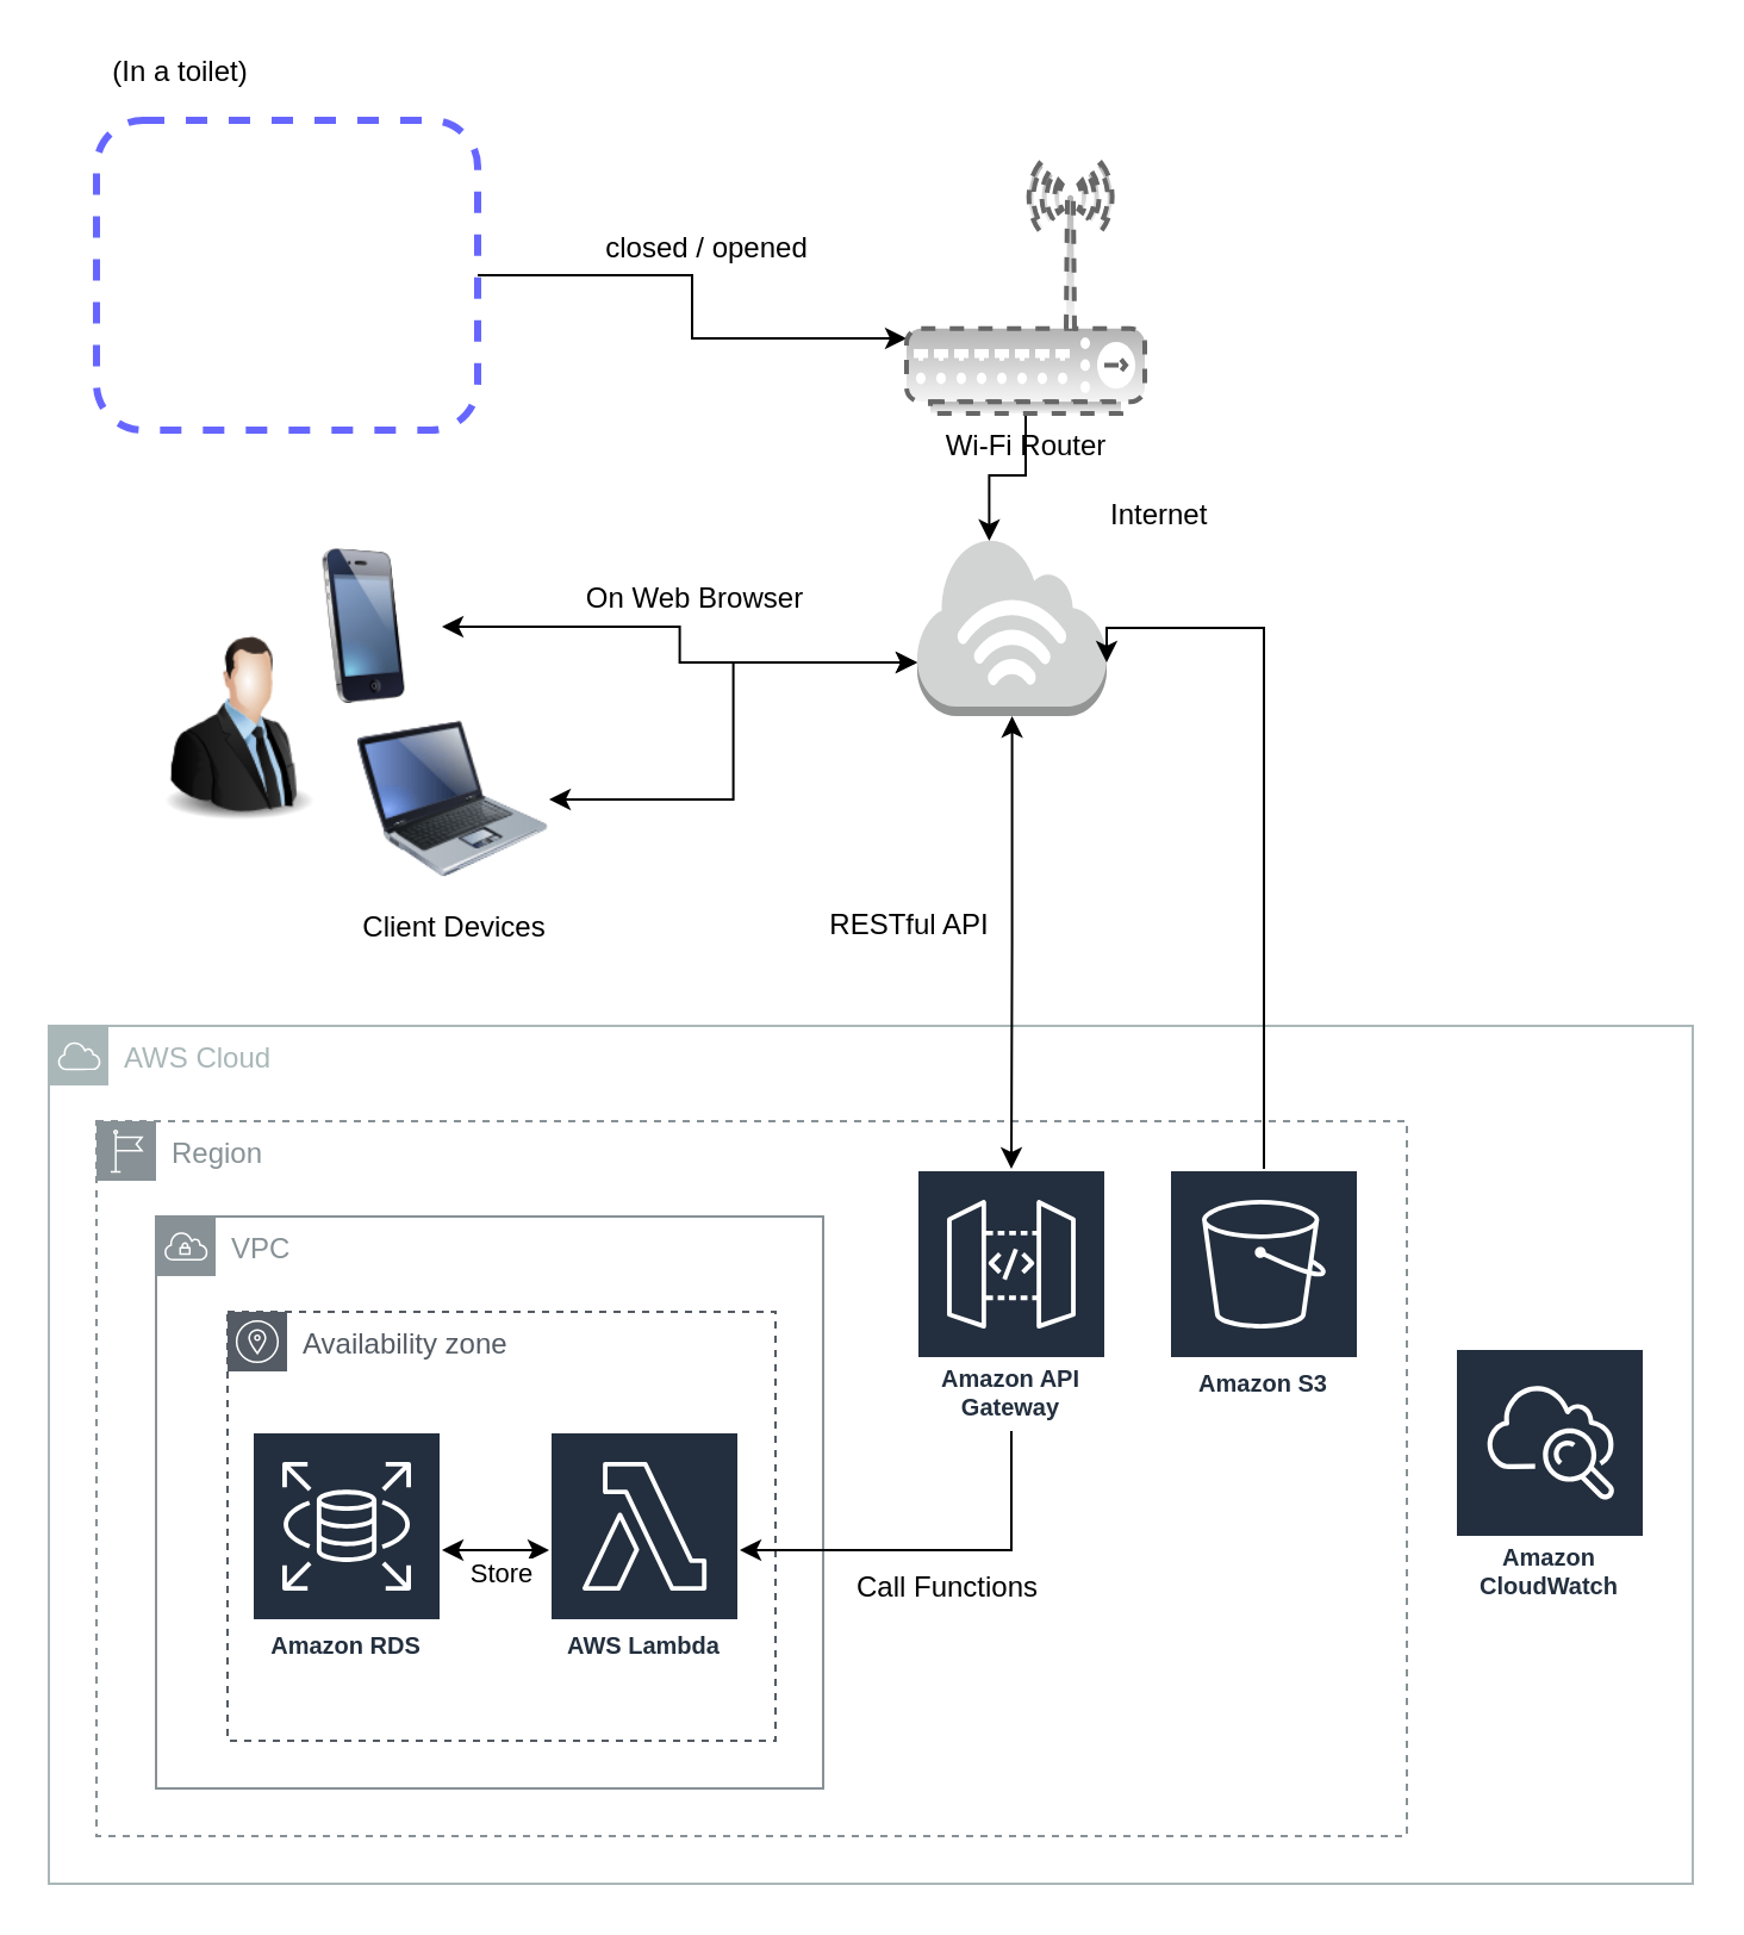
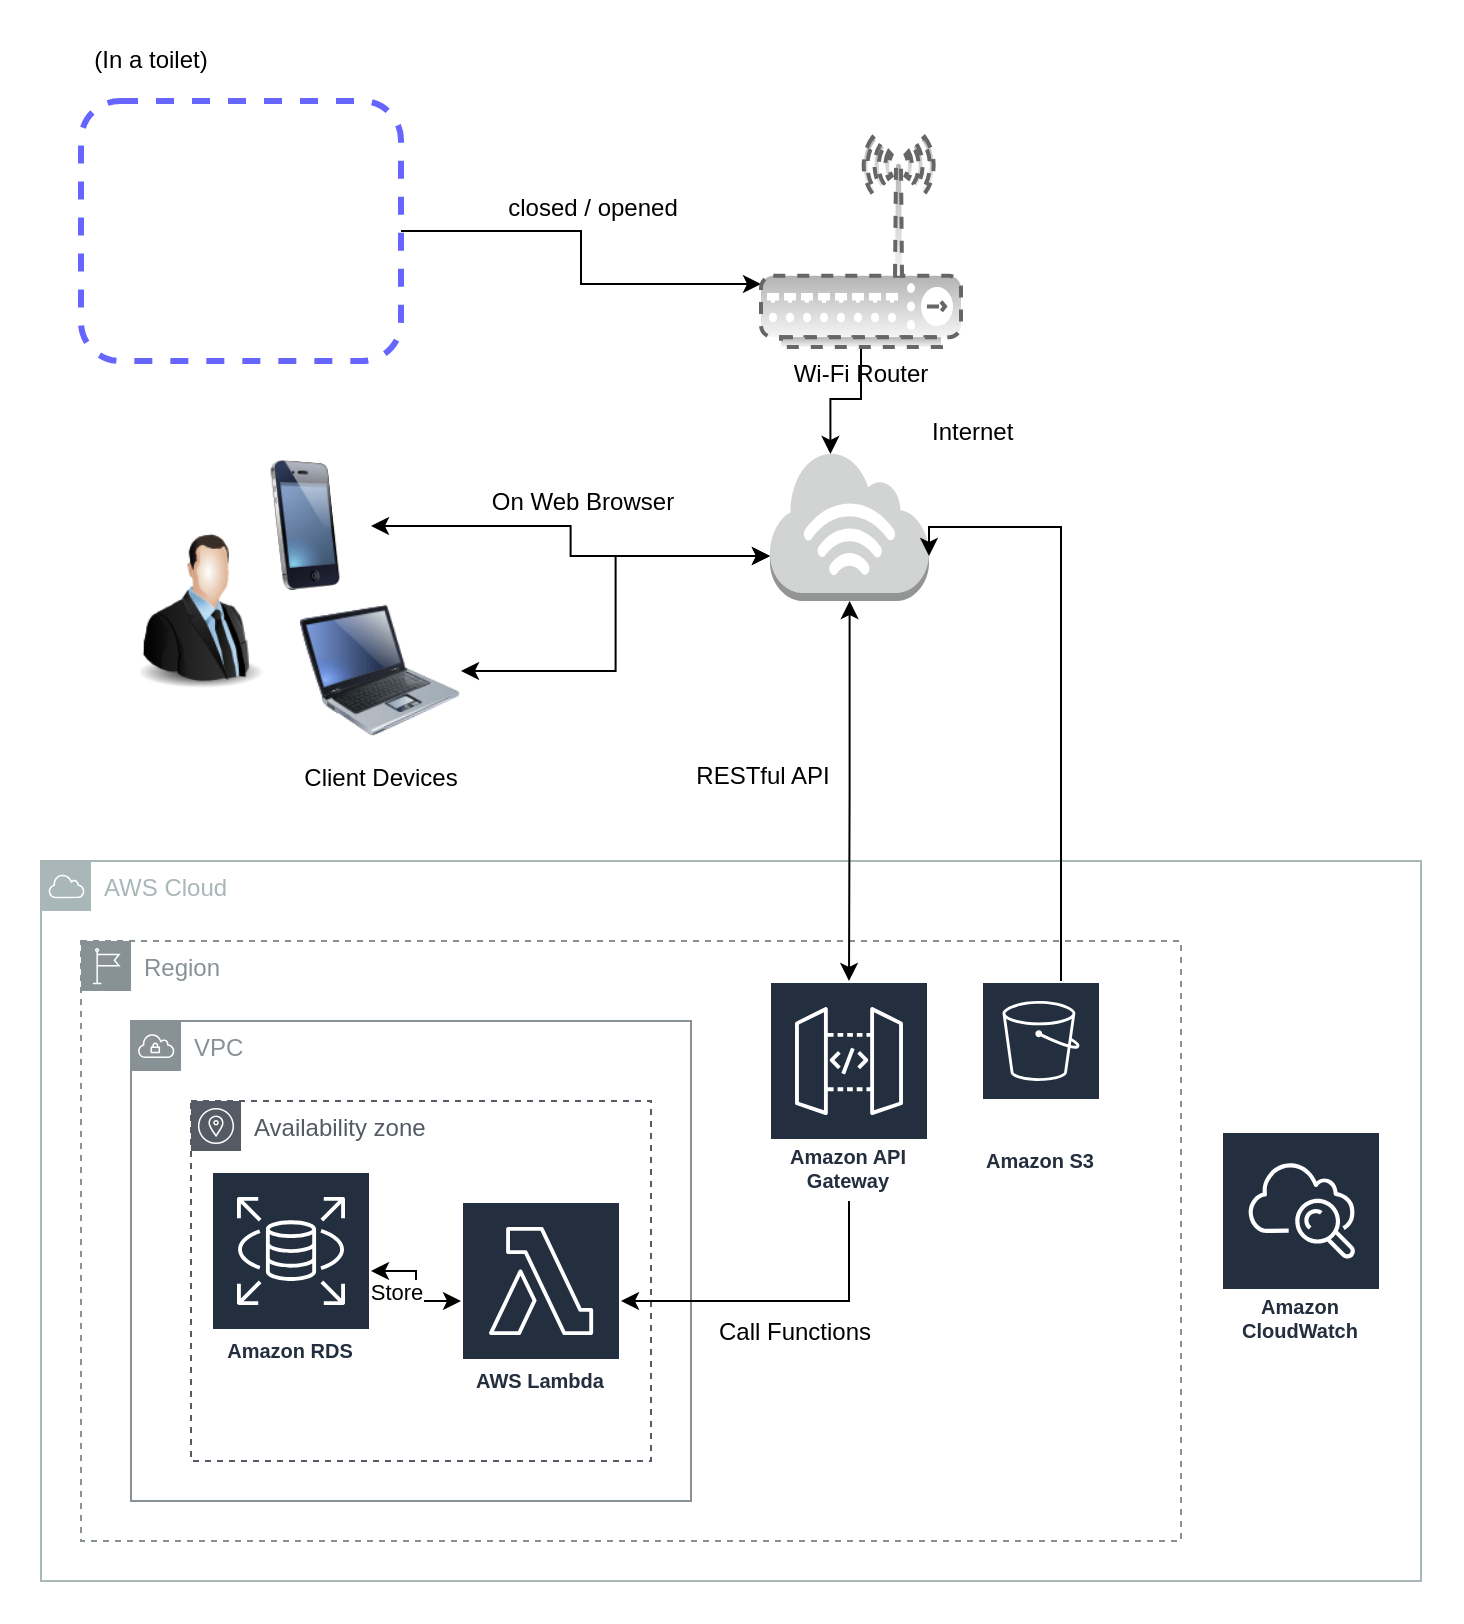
- <mxCell id="28" value="Amazon S3" style="outlineConnect=0;fontColor=#232F3E;gradientColor=none;strokeColor=#ffffff;fillColor=#232F3E;dashed=0;verticalLabelPosition=middle;verticalAlign=bottom;align=center;html=1;whiteSpace=wrap;fontSize=10;fontStyle=1;spacing=3;shape=mxgraph.aws4.productIcon;prIcon=mxgraph.aws4.s3;" vertex="1" parent="1"><mxGeometry x="490" y="490" width="80" height="100" as="geometry" /></mxCell>
+ <mxCell id="28" value="Amazon S3" style="outlineConnect=0;fontColor=#232F3E;gradientColor=none;strokeColor=#ffffff;fillColor=#232F3E;dashed=0;verticalLabelPosition=middle;verticalAlign=bottom;align=center;html=1;whiteSpace=wrap;fontSize=10;fontStyle=1;spacing=3;shape=mxgraph.aws4.productIcon;prIcon=mxgraph.aws4.s3;" vertex="1" parent="1"><mxGeometry x="490" y="490" width="60" height="100" as="geometry" /></mxCell>
- <mxCell id="26" value="Amazon RDS" style="outlineConnect=0;fontColor=#232F3E;gradientColor=none;strokeColor=#ffffff;fillColor=#232F3E;dashed=0;verticalLabelPosition=middle;verticalAlign=bottom;align=center;html=1;whiteSpace=wrap;fontSize=10;fontStyle=1;spacing=3;shape=mxgraph.aws4.productIcon;prIcon=mxgraph.aws4.rds;" vertex="1" parent="1"><mxGeometry x="105" y="600" width="80" height="100" as="geometry" /></mxCell>
+ <mxCell id="26" value="Amazon RDS" style="outlineConnect=0;fontColor=#232F3E;gradientColor=none;strokeColor=#ffffff;fillColor=#232F3E;dashed=0;verticalLabelPosition=middle;verticalAlign=bottom;align=center;html=1;whiteSpace=wrap;fontSize=10;fontStyle=1;spacing=3;shape=mxgraph.aws4.productIcon;prIcon=mxgraph.aws4.rds;" vertex="1" parent="1"><mxGeometry x="105" y="585" width="80" height="100" as="geometry" /></mxCell>
